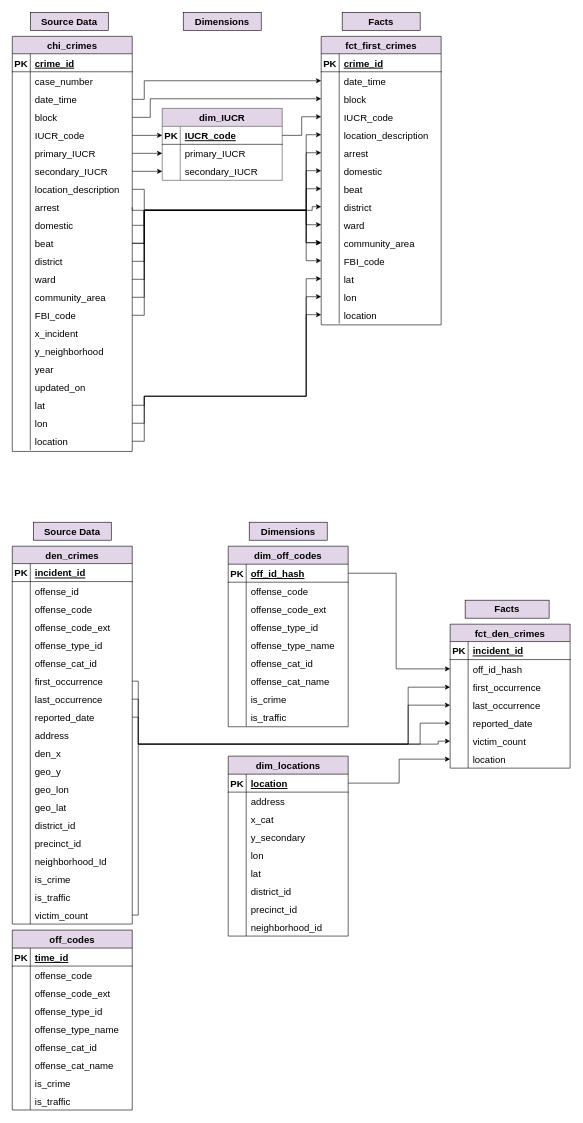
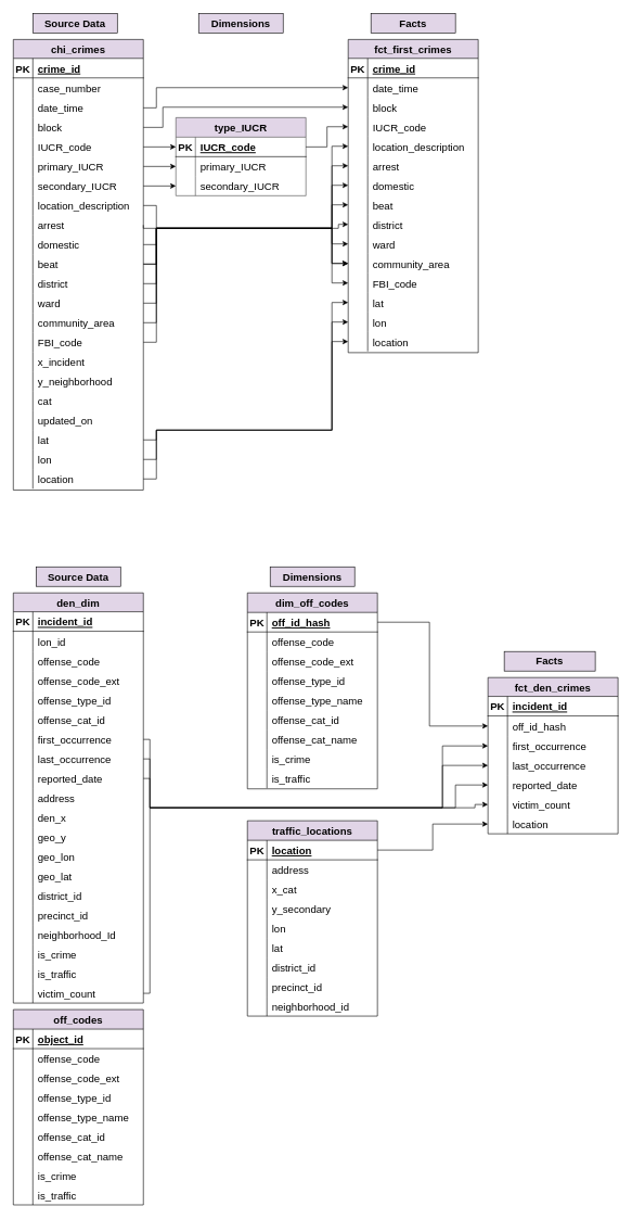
- <mxCell id="286" value="dim_IUCR" style="shape=table;startSize=30;container=1;collapsible=1;childLayout=tableLayout;fixedRows=1;rowLines=0;fontStyle=1;align=center;resizeLast=1;fontSize=16;strokeColor=#4D4D4D;fillColor=#E1D5E7;shadow=0;" vertex="1" parent="1"><mxGeometry x="270" y="180" width="200" height="120" as="geometry" /></mxCell>
+ <mxCell id="286" value="type_IUCR" style="shape=table;startSize=30;container=1;collapsible=1;childLayout=tableLayout;fixedRows=1;rowLines=0;fontStyle=1;align=center;resizeLast=1;fontSize=16;strokeColor=#4D4D4D;fillColor=#E1D5E7;shadow=0;" vertex="1" parent="1"><mxGeometry x="270" y="180" width="200" height="120" as="geometry" /></mxCell>
- <mxCell id="56" value="year" style="shape=partialRectangle;connectable=0;fillColor=none;top=0;left=0;bottom=0;right=0;align=left;spacingLeft=6;overflow=hidden;fontSize=16;" parent="54" vertex="1"><mxGeometry x="30" width="170" height="30" as="geometry"><mxRectangle width="170" height="30" as="alternateBounds" /></mxGeometry></mxCell>
+ <mxCell id="56" value="cat" style="shape=partialRectangle;connectable=0;fillColor=none;top=0;left=0;bottom=0;right=0;align=left;spacingLeft=6;overflow=hidden;fontSize=16;" parent="54" vertex="1"><mxGeometry x="30" width="170" height="30" as="geometry"><mxRectangle width="170" height="30" as="alternateBounds" /></mxGeometry></mxCell>
- <mxCell id="72" value="den_crimes" style="shape=table;startSize=29;container=1;collapsible=1;childLayout=tableLayout;fixedRows=1;rowLines=0;fontStyle=1;align=center;resizeLast=1;fontSize=16;fillColor=#E1D5E7;" parent="1" vertex="1"><mxGeometry y="910" width="200" height="630" as="geometry" x="20" /></mxCell>
+ <mxCell id="72" value="den_dim" style="shape=table;startSize=29;container=1;collapsible=1;childLayout=tableLayout;fixedRows=1;rowLines=0;fontStyle=1;align=center;resizeLast=1;fontSize=16;fillColor=#E1D5E7;" parent="1" vertex="1"><mxGeometry y="910" width="200" height="630" as="geometry" x="20" /></mxCell>
- <mxCell id="78" value="offense_id" style="shape=partialRectangle;connectable=0;fillColor=none;top=0;left=0;bottom=0;right=0;align=left;spacingLeft=6;overflow=hidden;fontSize=16;" parent="76" vertex="1"><mxGeometry x="30" width="170" height="31" as="geometry"><mxRectangle width="170" height="31" as="alternateBounds" /></mxGeometry></mxCell>
+ <mxCell id="78" value="lon_id" style="shape=partialRectangle;connectable=0;fillColor=none;top=0;left=0;bottom=0;right=0;align=left;spacingLeft=6;overflow=hidden;fontSize=16;" parent="76" vertex="1"><mxGeometry x="30" width="170" height="31" as="geometry"><mxRectangle width="170" height="31" as="alternateBounds" /></mxGeometry></mxCell>
- <mxCell id="212" value="dim_locations" style="shape=table;startSize=30;container=1;collapsible=1;childLayout=tableLayout;fixedRows=1;rowLines=0;fontStyle=1;align=center;resizeLast=1;fontSize=16;fillColor=#E1D5E7;" parent="1" vertex="1"><mxGeometry x="380" y="1260" width="200" height="300" as="geometry" /></mxCell>
+ <mxCell id="212" value="traffic_locations" style="shape=table;startSize=30;container=1;collapsible=1;childLayout=tableLayout;fixedRows=1;rowLines=0;fontStyle=1;align=center;resizeLast=1;fontSize=16;fillColor=#E1D5E7;" parent="1" vertex="1"><mxGeometry x="380" y="1260" width="200" height="300" as="geometry" /></mxCell>
- <mxCell id="136" value="time_id" style="shape=partialRectangle;connectable=0;fillColor=none;top=0;left=0;bottom=0;right=0;align=left;spacingLeft=6;fontStyle=5;overflow=hidden;fontSize=16;" parent="134" vertex="1"><mxGeometry x="30" width="170" height="30" as="geometry"><mxRectangle width="170" height="30" as="alternateBounds" /></mxGeometry></mxCell>
+ <mxCell id="136" value="object_id" style="shape=partialRectangle;connectable=0;fillColor=none;top=0;left=0;bottom=0;right=0;align=left;spacingLeft=6;fontStyle=5;overflow=hidden;fontSize=16;" parent="134" vertex="1"><mxGeometry x="30" width="170" height="30" as="geometry"><mxRectangle width="170" height="30" as="alternateBounds" /></mxGeometry></mxCell>
